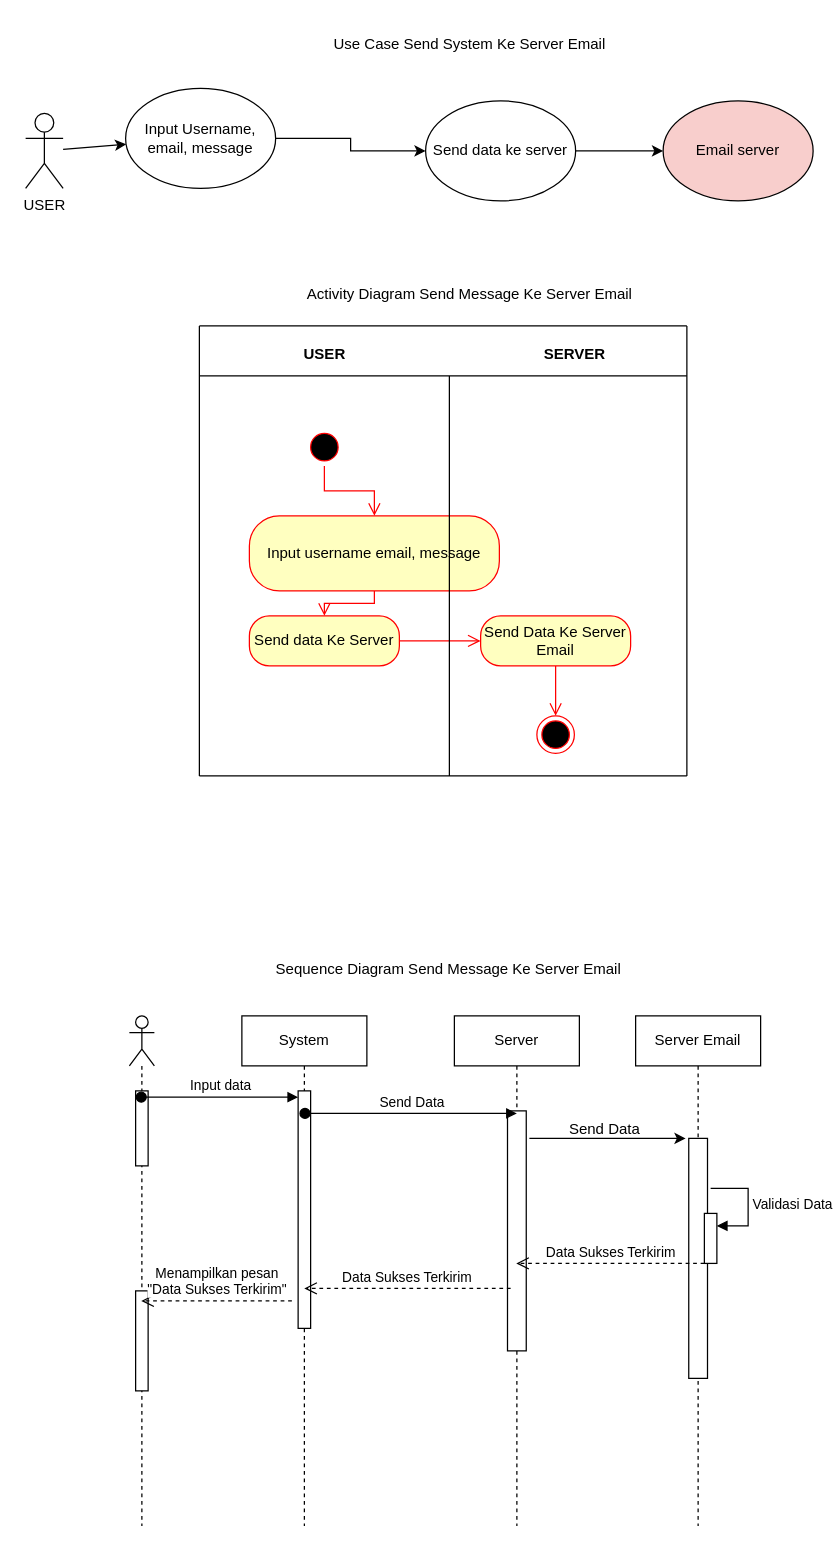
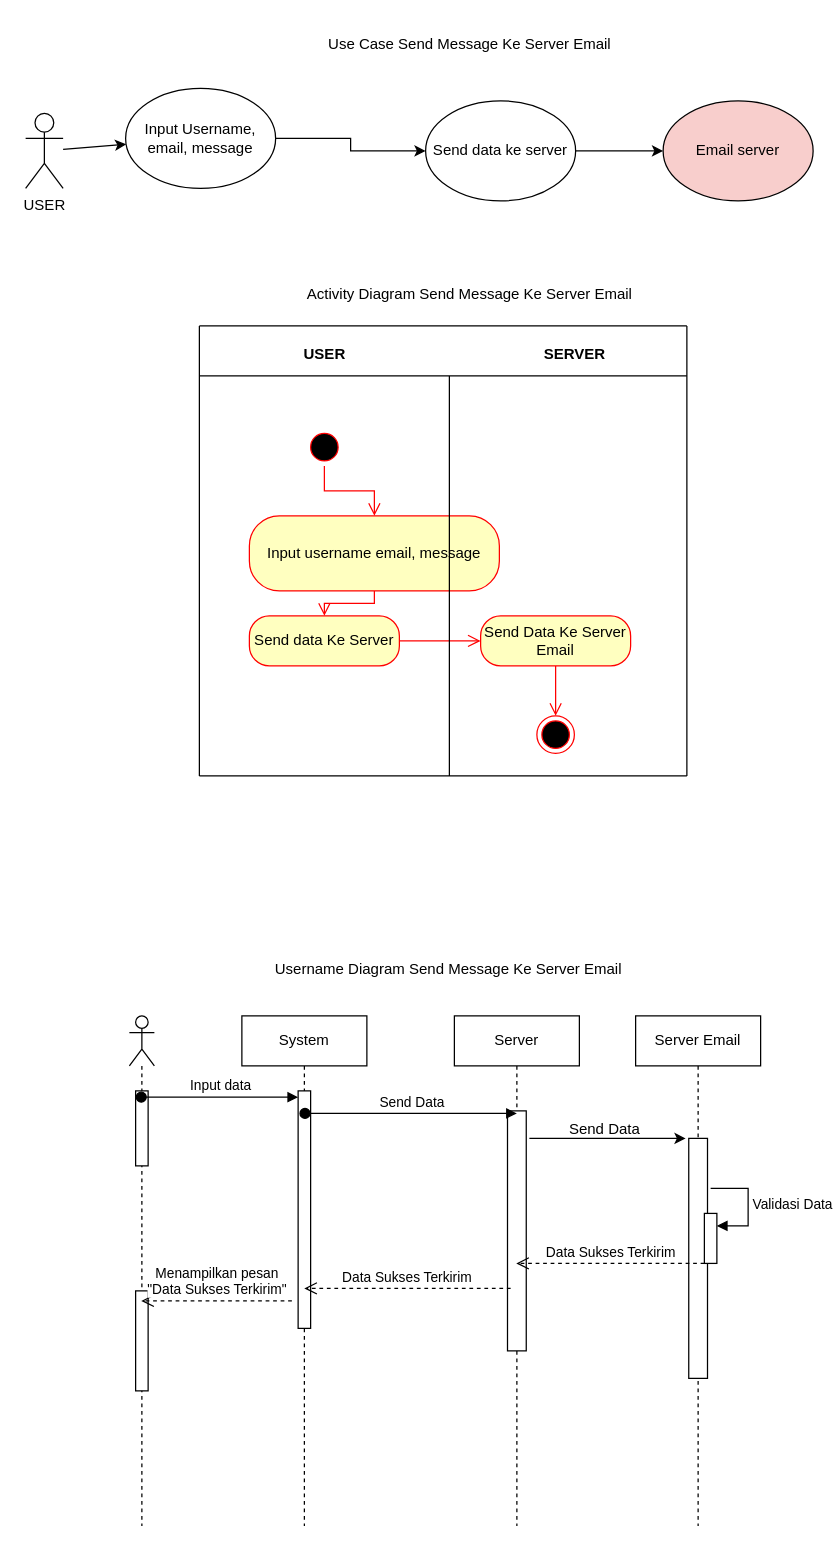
- <mxCell id="35" value="Use Case Send System Ke Server Email" style="text;html=1;align=center;verticalAlign=middle;resizable=0;points=[];autosize=1;strokeColor=none;fillColor=none;" vertex="1" parent="1"><mxGeometry x="250" y="20" width="250" height="30" as="geometry" /></mxCell>
+ <mxCell id="35" value="Use Case Send Message Ke Server Email" style="text;html=1;align=center;verticalAlign=middle;resizable=0;points=[];autosize=1;strokeColor=none;fillColor=none;" vertex="1" parent="1"><mxGeometry x="250" y="20" width="250" height="30" as="geometry" /></mxCell>
- <mxCell id="15" value="Sequence Diagram Send Message Ke Server Email" style="text;html=1;align=center;verticalAlign=middle;resizable=0;points=[];autosize=1;strokeColor=none;fillColor=none;" vertex="1" parent="1"><mxGeometry x="208" y="760" width="300" height="30" as="geometry" /></mxCell>
+ <mxCell id="15" value="Username Diagram Send Message Ke Server Email" style="text;html=1;align=center;verticalAlign=middle;resizable=0;points=[];autosize=1;strokeColor=none;fillColor=none;" vertex="1" parent="1"><mxGeometry x="208" y="760" width="300" height="30" as="geometry" /></mxCell>
